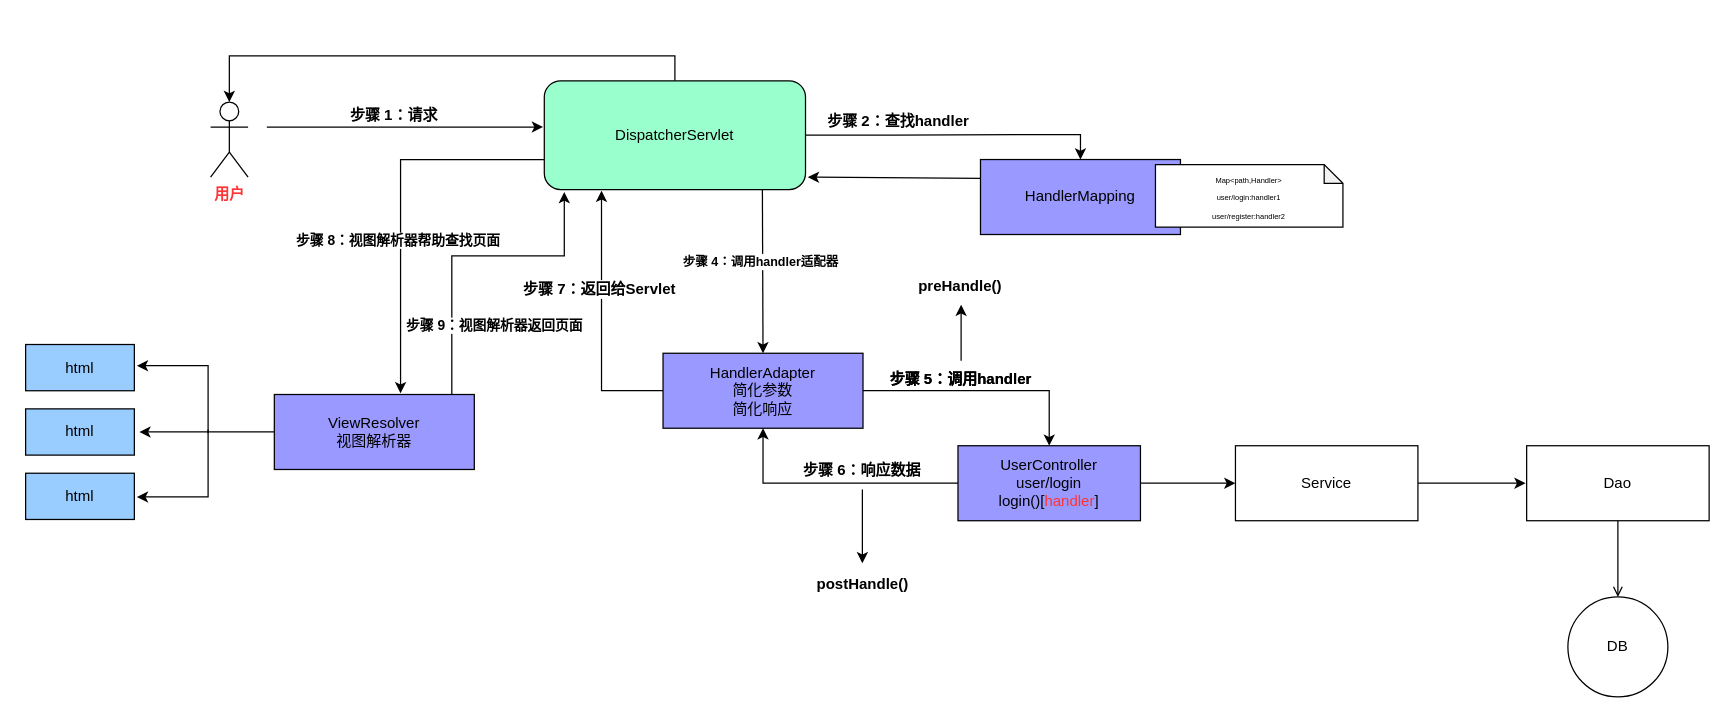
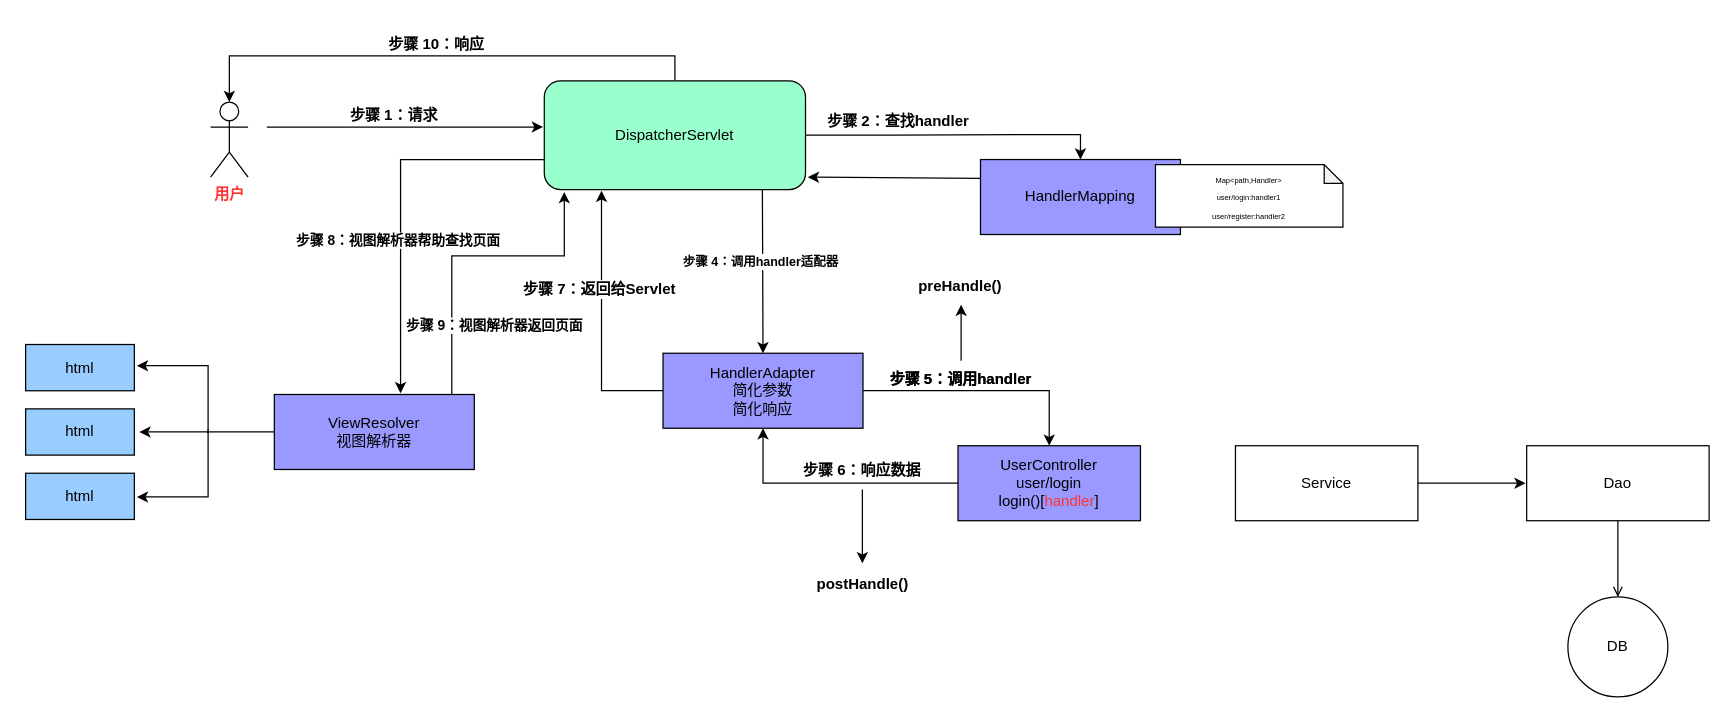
+ <mxCell id="8" value="&lt;b&gt;步骤 10：响应&lt;/b&gt;" style="text;html=1;strokeColor=none;fillColor=none;align=center;verticalAlign=middle;whiteSpace=wrap;rounded=0;" vertex="1" parent="1"><mxGeometry x="309" y="20" width="80" height="30" as="geometry" /></mxCell>
- <mxCell id="30" style="edgeStyle=orthogonalEdgeStyle;rounded=0;orthogonalLoop=1;jettySize=auto;html=1;exitX=1;exitY=0.5;exitDx=0;exitDy=0;entryX=0;entryY=0.5;entryDx=0;entryDy=0;" edge="1" parent="1" source="32" target="34"><mxGeometry relative="1" as="geometry" /></mxCell>
